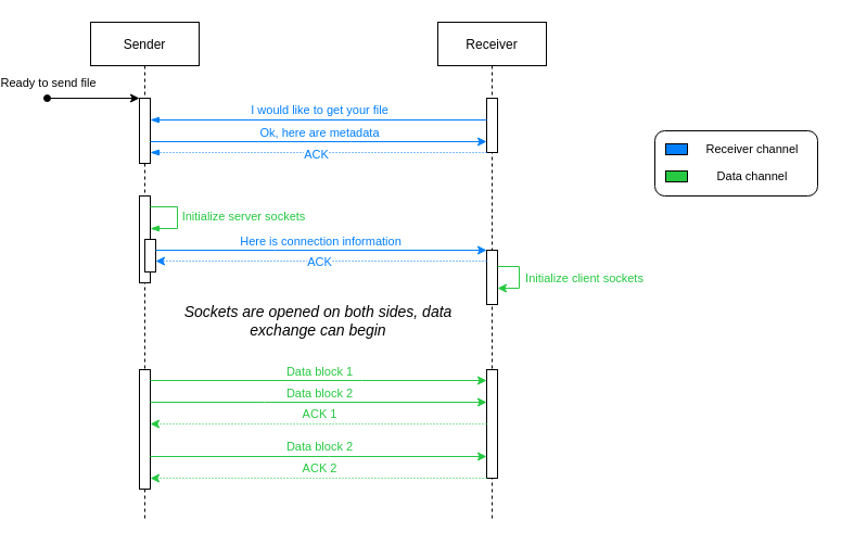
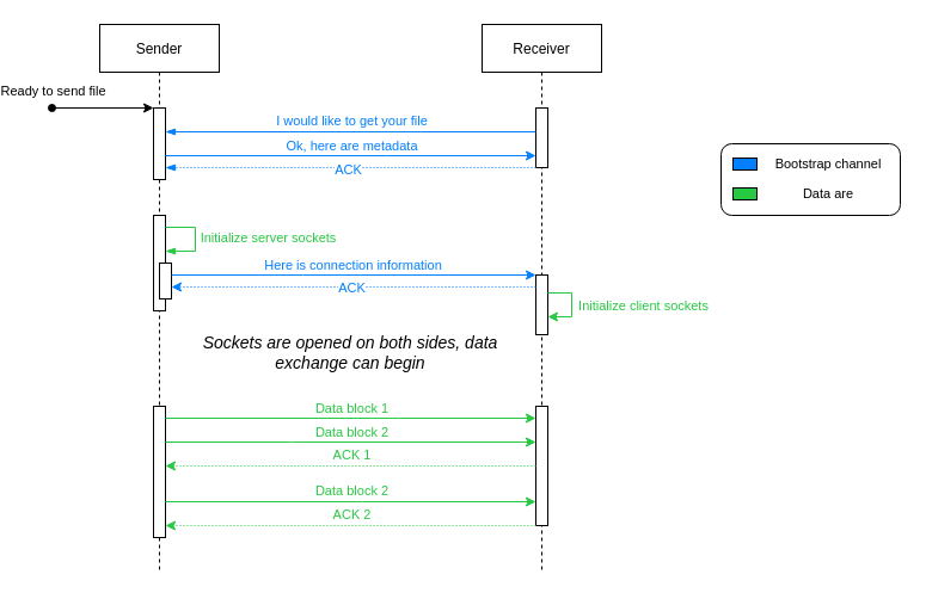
- <mxCell id="37" value="&lt;font color=&quot;#000000&quot;&gt;Receiver channel&lt;/font&gt;" style="text;html=1;strokeColor=none;fillColor=none;align=center;verticalAlign=middle;whiteSpace=wrap;rounded=0;fontSize=11;fontColor=#007FFF;" parent="1" vertex="1"><mxGeometry x="620" y="122" width="100" height="30" as="geometry" /></mxCell>
+ <mxCell id="37" value="&lt;font color=&quot;#000000&quot;&gt;Bootstrap channel&lt;/font&gt;" style="text;html=1;strokeColor=none;fillColor=none;align=center;verticalAlign=middle;whiteSpace=wrap;rounded=0;fontSize=11;fontColor=#007FFF;" parent="1" vertex="1"><mxGeometry x="620" y="122" width="100" height="30" as="geometry" /></mxCell>
- <mxCell id="38" value="&lt;font color=&quot;#000000&quot;&gt;Data channel&lt;/font&gt;" style="text;html=1;strokeColor=none;fillColor=none;align=center;verticalAlign=middle;whiteSpace=wrap;rounded=0;fontSize=11;fontColor=#007FFF;" parent="1" vertex="1"><mxGeometry x="620" y="147" width="100" height="30" as="geometry" /></mxCell>
+ <mxCell id="38" value="&lt;font color=&quot;#000000&quot;&gt;Data are&lt;/font&gt;" style="text;html=1;strokeColor=none;fillColor=none;align=center;verticalAlign=middle;whiteSpace=wrap;rounded=0;fontSize=11;fontColor=#007FFF;" parent="1" vertex="1"><mxGeometry x="620" y="147" width="100" height="30" as="geometry" /></mxCell>
